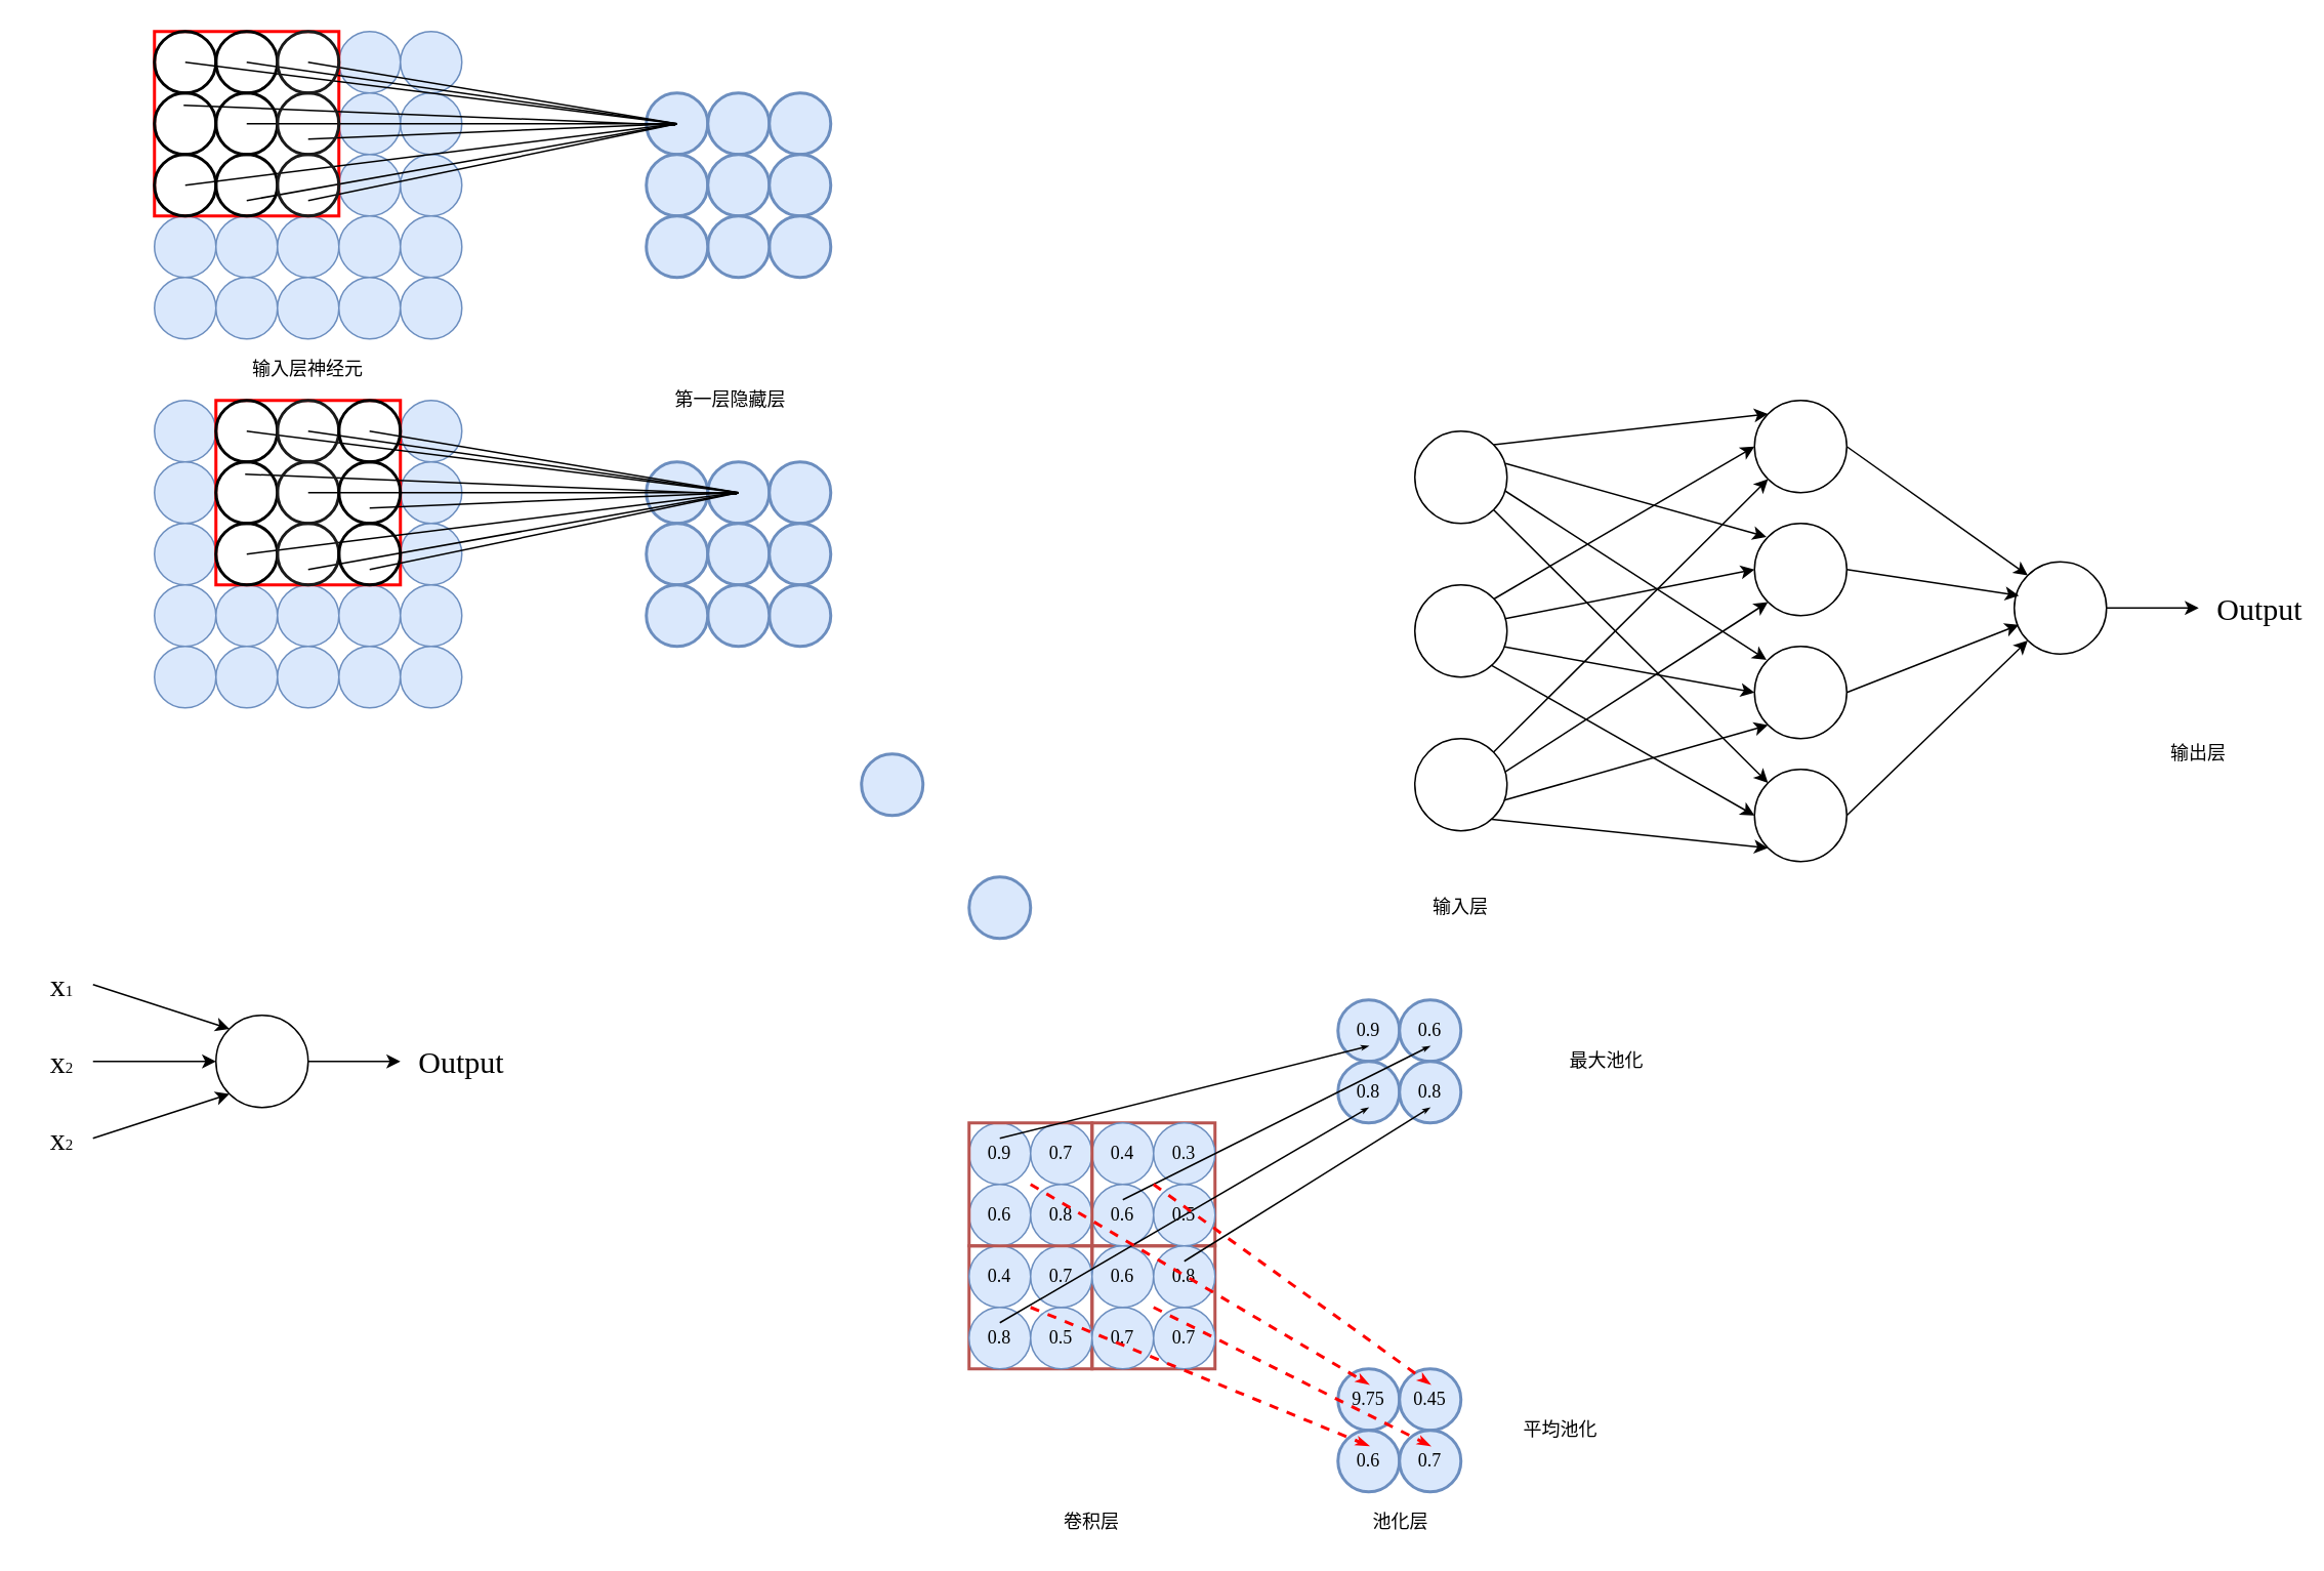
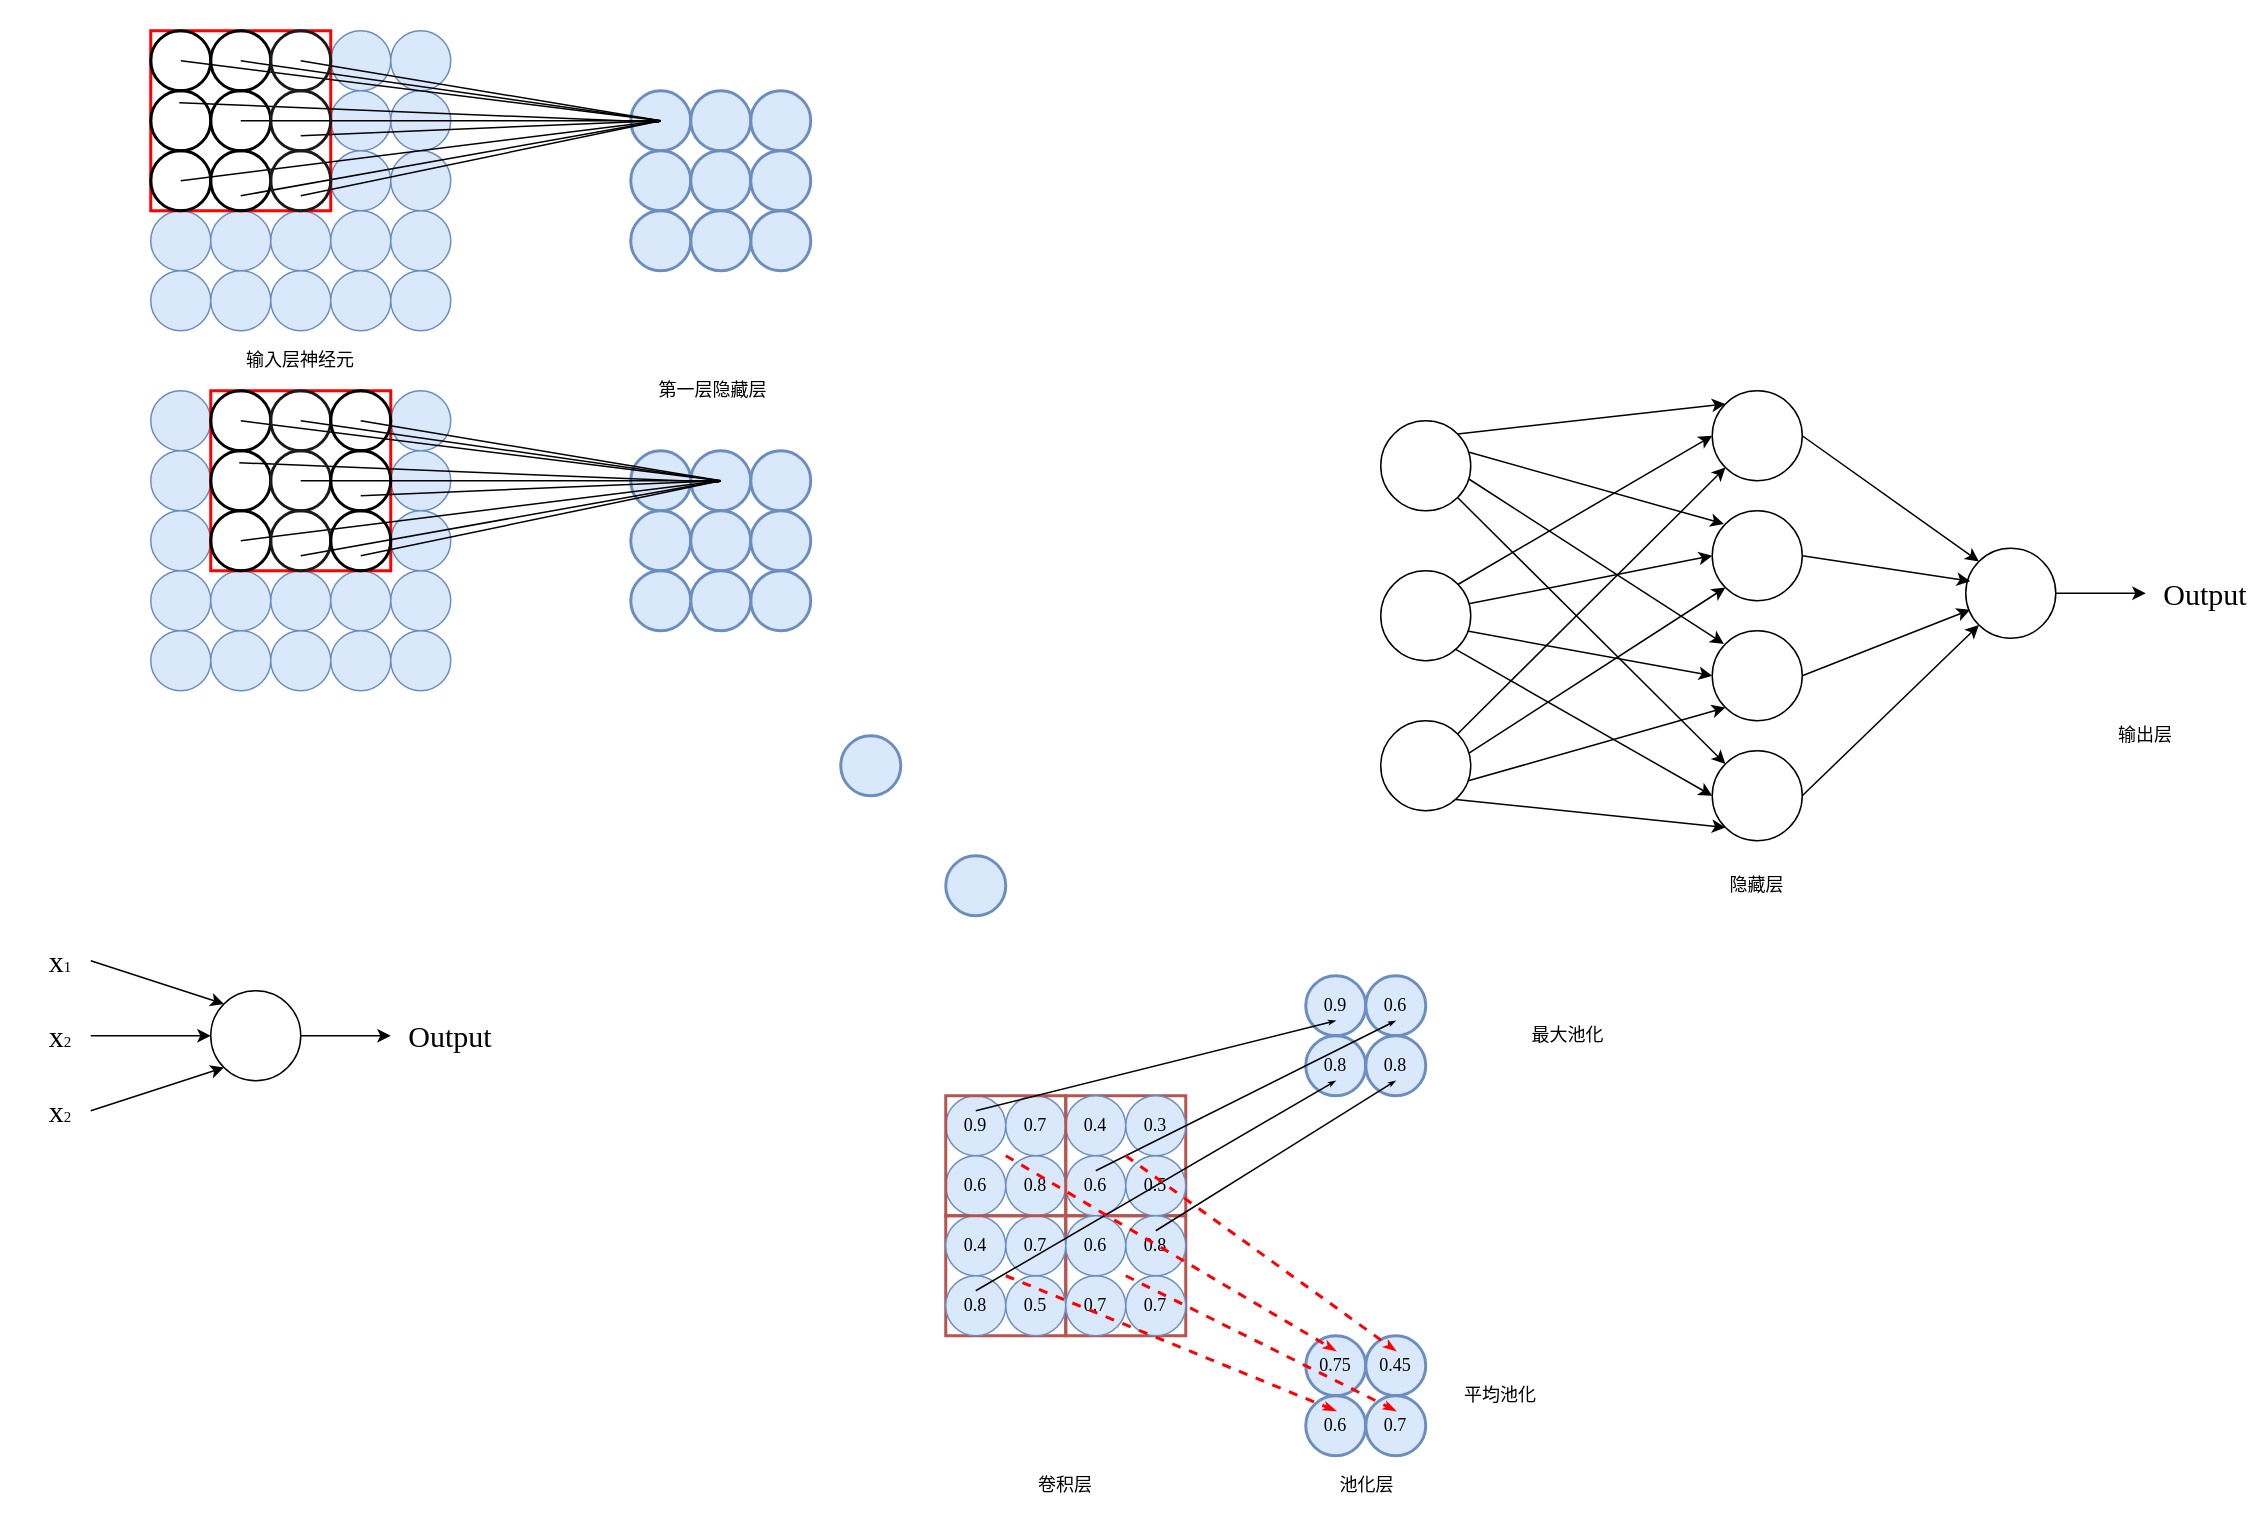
- <mxCell id="132" value="&lt;font style=&quot;font-size: 12px&quot;&gt;&lt;span style=&quot;font-family: &amp;#34;noto sans sc&amp;#34;&quot;&gt;输入层&lt;/span&gt;&lt;br&gt;&lt;/font&gt;" style="text;html=1;strokeColor=none;fillColor=none;align=center;verticalAlign=middle;whiteSpace=wrap;rounded=0;fontFamily=Source Sans Pro;fontSource=https%3A%2F%2Ffonts.googleapis.com%2Fcss%3Ffamily%3DSource%2BSans%2BPro;" vertex="1" parent="1"><mxGeometry x="900" y="580" width="100" height="20" as="geometry" /></mxCell>
+ <mxCell id="133" value="&lt;font style=&quot;font-size: 12px&quot;&gt;&lt;font face=&quot;noto sans sc&quot;&gt;隐藏层&lt;/font&gt;&lt;br&gt;&lt;/font&gt;" style="text;html=1;strokeColor=none;fillColor=none;align=center;verticalAlign=middle;whiteSpace=wrap;rounded=0;fontFamily=Source Sans Pro;fontSource=https%3A%2F%2Ffonts.googleapis.com%2Fcss%3Ffamily%3DSource%2BSans%2BPro;" vertex="1" parent="1"><mxGeometry x="1121" y="580" width="100" height="20" as="geometry" /></mxCell>
- <mxCell id="184" value="9.75" style="text;html=1;strokeColor=none;fillColor=none;align=center;verticalAlign=middle;whiteSpace=wrap;rounded=0;fontFamily=Source Sans Pro;fontSource=https%3A%2F%2Ffonts.googleapis.com%2Fcss%3Ffamily%3DSource%2BSans%2BPro;" vertex="1" parent="1"><mxGeometry x="870" y="900" width="40" height="20" as="geometry" /></mxCell>
+ <mxCell id="184" value="0.75" style="text;html=1;strokeColor=none;fillColor=none;align=center;verticalAlign=middle;whiteSpace=wrap;rounded=0;fontFamily=Source Sans Pro;fontSource=https%3A%2F%2Ffonts.googleapis.com%2Fcss%3Ffamily%3DSource%2BSans%2BPro;" vertex="1" parent="1"><mxGeometry x="870" y="900" width="40" height="20" as="geometry" /></mxCell>
- <mxCell id="195" value="&lt;font style=&quot;font-size: 12px&quot;&gt;平均池化&lt;br&gt;&lt;/font&gt;" style="text;html=1;strokeColor=none;fillColor=none;align=center;verticalAlign=middle;whiteSpace=wrap;rounded=0;fontFamily=Noto Sans SC;fontSource=https%3A%2F%2Ffonts.googleapis.com%2Fcss%3Ffamily%3DNoto%2BSans%2BSC;" vertex="1" parent="1"><mxGeometry x="965" y="920" width="100" height="20" as="geometry" /></mxCell>
+ <mxCell id="195" value="&lt;font style=&quot;font-size: 12px&quot;&gt;平均池化&lt;br&gt;&lt;/font&gt;" style="text;html=1;strokeColor=none;fillColor=none;align=center;verticalAlign=middle;whiteSpace=wrap;rounded=0;fontFamily=Noto Sans SC;fontSource=https%3A%2F%2Ffonts.googleapis.com%2Fcss%3Ffamily%3DNoto%2BSans%2BSC;" vertex="1" parent="1"><mxGeometry x="950" y="920" width="100" height="20" as="geometry" /></mxCell>
